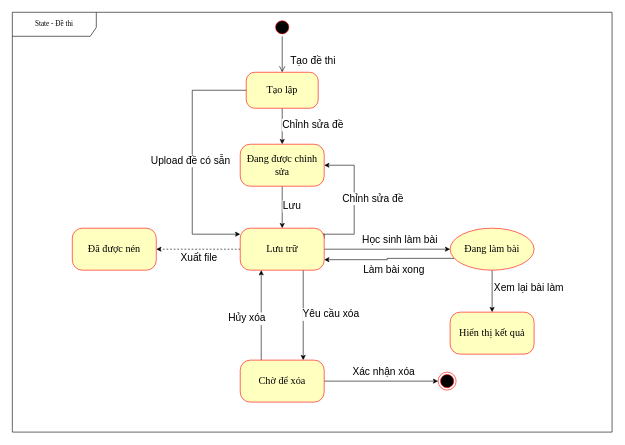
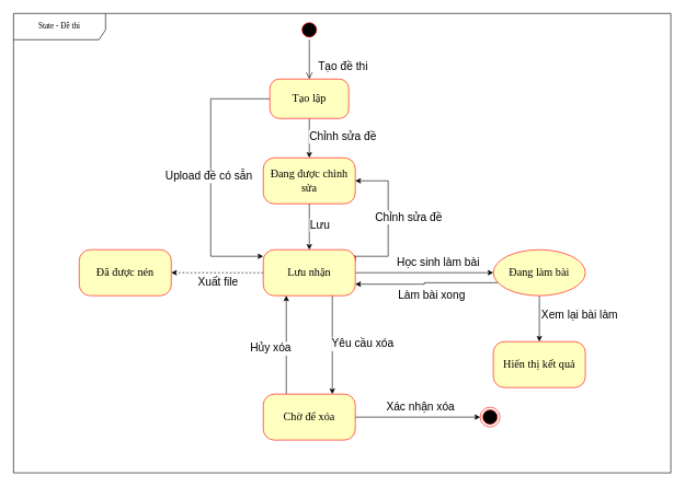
- <mxCell id="23" value="Lưu trữ" style="rounded=1;whiteSpace=wrap;html=1;arcSize=24;fillColor=#ffffc0;strokeColor=#ff0000;shadow=0;comic=0;labelBackgroundColor=none;fontFamily=Verdana;fontSize=17;fontColor=#000000;align=center;" parent="1" vertex="1"><mxGeometry x="400" y="380" width="140" height="70" as="geometry" /></mxCell>
+ <mxCell id="23" value="Lưu nhận" style="rounded=1;whiteSpace=wrap;html=1;arcSize=24;fillColor=#ffffc0;strokeColor=#ff0000;shadow=0;comic=0;labelBackgroundColor=none;fontFamily=Verdana;fontSize=17;fontColor=#000000;align=center;" parent="1" vertex="1"><mxGeometry x="400" y="380" width="140" height="70" as="geometry" /></mxCell>
